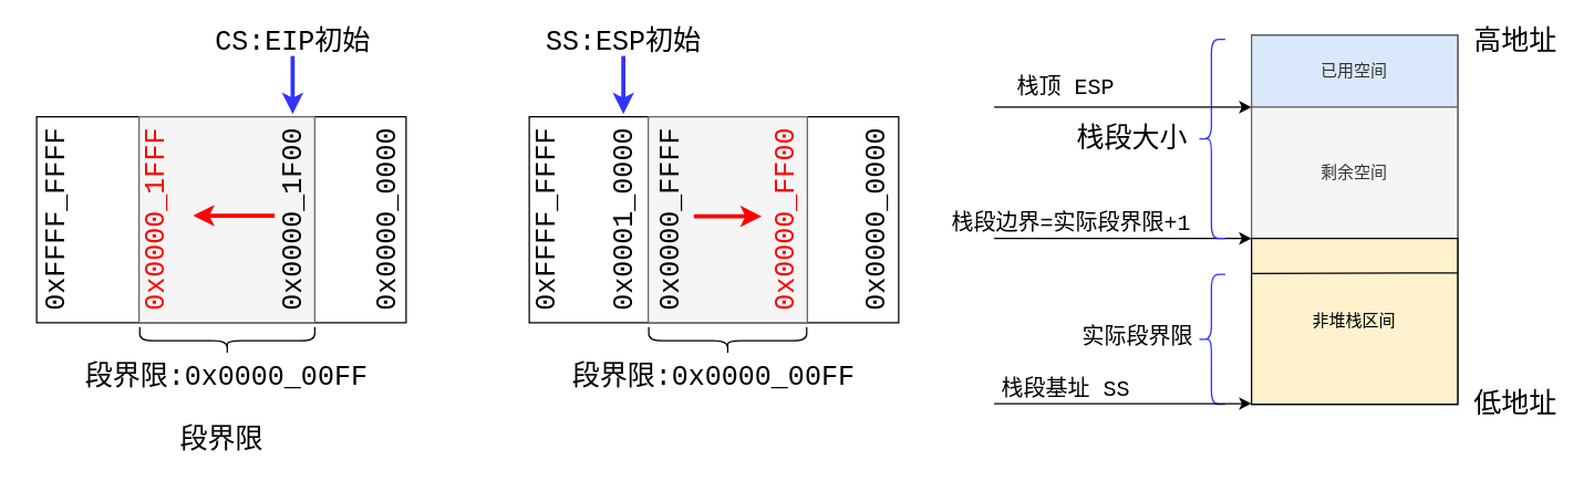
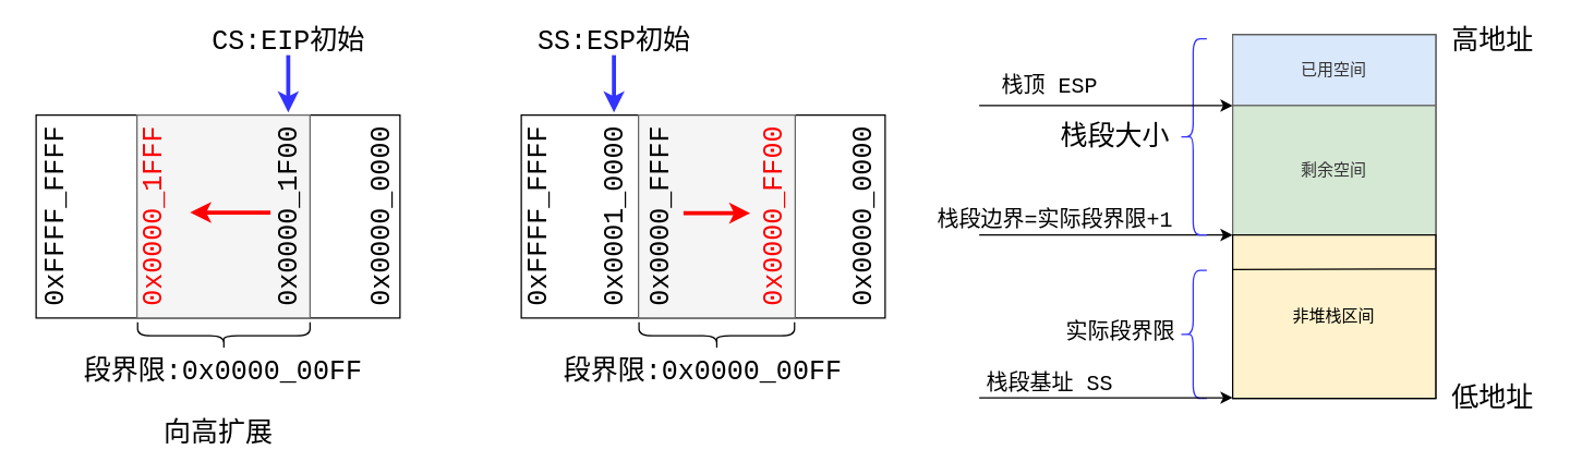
- <mxCell id="29" value="剩余空间" style="rounded=0;whiteSpace=wrap;html=1;fillColor=#f5f5f5;strokeColor=#666666;fontColor=#333333;rotation=0;" vertex="1" parent="1"><mxGeometry x="904" y="77" width="149" height="95" as="geometry" /></mxCell>
+ <mxCell id="29" value="剩余空间" style="rounded=0;whiteSpace=wrap;html=1;fillColor=#d5e8d4;strokeColor=#666666;fontColor=#333333;rotation=0;" vertex="1" parent="1"><mxGeometry x="904" y="77" width="149" height="95" as="geometry" /></mxCell>
- <mxCell id="21" value="&lt;font style=&quot;font-size: 20px&quot;&gt;段界限&lt;/font&gt;" style="text;html=1;strokeColor=none;fillColor=none;align=center;verticalAlign=middle;whiteSpace=wrap;rounded=0;" parent="1" vertex="1"><mxGeometry x="110.5" y="306" width="98" height="20" as="geometry" /></mxCell>
+ <mxCell id="21" value="&lt;font style=&quot;font-size: 20px&quot;&gt;向高扩展&lt;/font&gt;" style="text;html=1;strokeColor=none;fillColor=none;align=center;verticalAlign=middle;whiteSpace=wrap;rounded=0;" parent="1" vertex="1"><mxGeometry x="110.5" y="306" width="98" height="20" as="geometry" /></mxCell>
